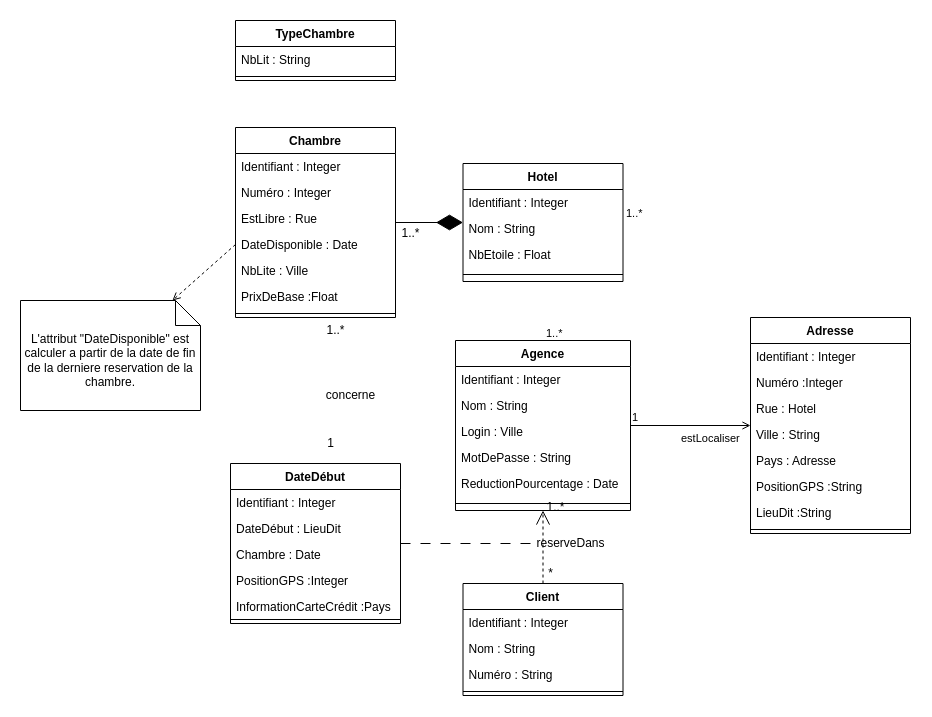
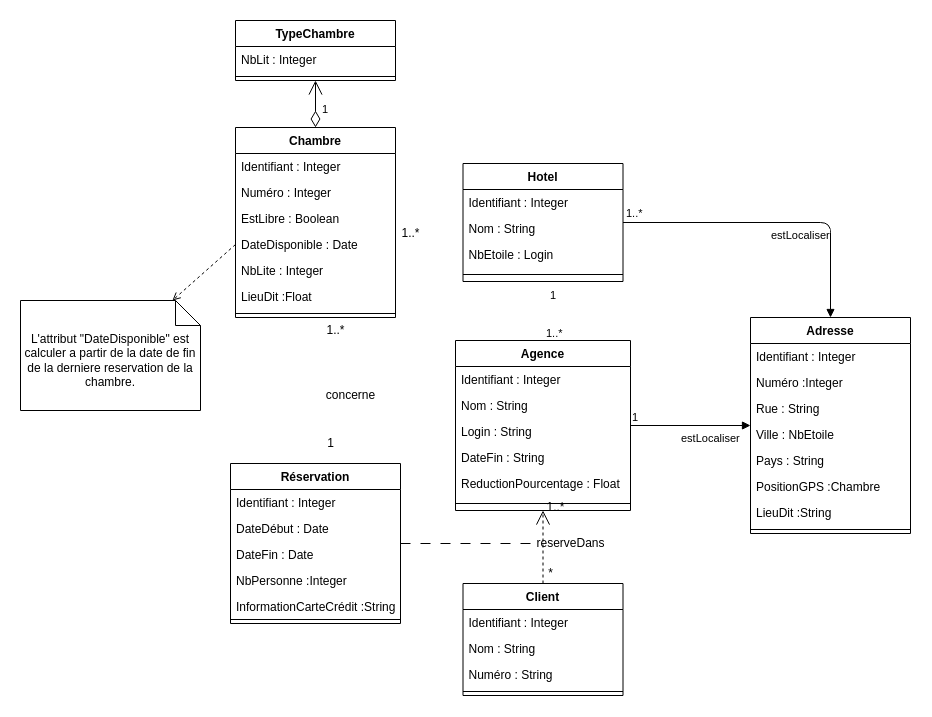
- <mxCell id="60" value="NbLit : String" style="text;strokeColor=none;fillColor=none;align=left;verticalAlign=top;spacingLeft=4;spacingRight=4;overflow=hidden;rotatable=0;points=[[0,0.5],[1,0.5]];portConstraint=eastwest;" vertex="1" parent="59"><mxGeometry y="26" width="160" height="26" as="geometry" /></mxCell>
+ <mxCell id="60" value="NbLit : Integer" style="text;strokeColor=none;fillColor=none;align=left;verticalAlign=top;spacingLeft=4;spacingRight=4;overflow=hidden;rotatable=0;points=[[0,0.5],[1,0.5]];portConstraint=eastwest;" vertex="1" parent="59"><mxGeometry y="26" width="160" height="26" as="geometry" /></mxCell>
+ <mxCell id="62" value="1" style="endArrow=open;html=1;endSize=12;startArrow=diamondThin;startSize=14;startFill=0;edgeStyle=orthogonalEdgeStyle;align=left;verticalAlign=bottom;fillColor=#FFFFFF;" edge="1" parent="1" source="8" target="59"><mxGeometry x="-0.628" y="-5" relative="1" as="geometry"><mxPoint x="360" y="240" as="sourcePoint" /><mxPoint x="520" y="240" as="targetPoint" /><mxPoint as="offset" /></mxGeometry></mxCell>
- <mxCell id="11" value="EstLibre : Rue" style="text;strokeColor=none;fillColor=none;align=left;verticalAlign=top;spacingLeft=4;spacingRight=4;overflow=hidden;rotatable=0;points=[[0,0.5],[1,0.5]];portConstraint=eastwest;" vertex="1" parent="8"><mxGeometry y="78" width="160" height="26" as="geometry" /></mxCell>
+ <mxCell id="11" value="EstLibre : Boolean" style="text;strokeColor=none;fillColor=none;align=left;verticalAlign=top;spacingLeft=4;spacingRight=4;overflow=hidden;rotatable=0;points=[[0,0.5],[1,0.5]];portConstraint=eastwest;" vertex="1" parent="8"><mxGeometry y="78" width="160" height="26" as="geometry" /></mxCell>
- <mxCell id="16" value="" style="endArrow=diamondThin;endFill=1;endSize=24;html=1;" edge="1" parent="1" source="8" target="3"><mxGeometry width="160" relative="1" as="geometry"><mxPoint x="525" y="73" as="sourcePoint" /><mxPoint x="685" y="73" as="targetPoint" /></mxGeometry></mxCell>
+ <mxCell id="53" value="estLocaliser" style="endArrow=block;endFill=1;html=1;edgeStyle=orthogonalEdgeStyle;align=left;verticalAlign=top;fillColor=#FFFFFF;" edge="1" parent="1" source="3" target="44"><mxGeometry x="-0.032" relative="1" as="geometry"><mxPoint x="670" y="313" as="sourcePoint" /><mxPoint x="830" y="313" as="targetPoint" /><mxPoint as="offset" /></mxGeometry></mxCell>
+ <mxCell id="54" value="1" style="edgeLabel;resizable=0;html=1;align=left;verticalAlign=bottom;" connectable="0" vertex="1" parent="53"><mxGeometry x="-1" relative="1" as="geometry"><mxPoint x="-75" y="81" as="offset" /></mxGeometry></mxCell>
- <mxCell id="6" value="NbEtoile : Float" style="text;strokeColor=none;fillColor=none;align=left;verticalAlign=top;spacingLeft=4;spacingRight=4;overflow=hidden;rotatable=0;points=[[0,0.5],[1,0.5]];portConstraint=eastwest;" vertex="1" parent="3"><mxGeometry y="78" width="160" height="26" as="geometry" /></mxCell>
+ <mxCell id="6" value="NbEtoile : Login" style="text;strokeColor=none;fillColor=none;align=left;verticalAlign=top;spacingLeft=4;spacingRight=4;overflow=hidden;rotatable=0;points=[[0,0.5],[1,0.5]];portConstraint=eastwest;" vertex="1" parent="3"><mxGeometry y="78" width="160" height="26" as="geometry" /></mxCell>
- <mxCell id="13" value="NbLite : Ville" style="text;strokeColor=none;fillColor=none;align=left;verticalAlign=top;spacingLeft=4;spacingRight=4;overflow=hidden;rotatable=0;points=[[0,0.5],[1,0.5]];portConstraint=eastwest;" vertex="1" parent="8"><mxGeometry y="130" width="160" height="26" as="geometry" /></mxCell>
+ <mxCell id="13" value="NbLite : Integer" style="text;strokeColor=none;fillColor=none;align=left;verticalAlign=top;spacingLeft=4;spacingRight=4;overflow=hidden;rotatable=0;points=[[0,0.5],[1,0.5]];portConstraint=eastwest;" vertex="1" parent="8"><mxGeometry y="130" width="160" height="26" as="geometry" /></mxCell>
- <mxCell id="14" value="PrixDeBase :Float" style="text;strokeColor=none;fillColor=none;align=left;verticalAlign=top;spacingLeft=4;spacingRight=4;overflow=hidden;rotatable=0;points=[[0,0.5],[1,0.5]];portConstraint=eastwest;" vertex="1" parent="8"><mxGeometry y="156" width="160" height="26" as="geometry" /></mxCell>
+ <mxCell id="14" value="LieuDit :Float" style="text;strokeColor=none;fillColor=none;align=left;verticalAlign=top;spacingLeft=4;spacingRight=4;overflow=hidden;rotatable=0;points=[[0,0.5],[1,0.5]];portConstraint=eastwest;" vertex="1" parent="8"><mxGeometry y="156" width="160" height="26" as="geometry" /></mxCell>
- <mxCell id="47" value="Rue : Hotel" style="text;strokeColor=none;fillColor=none;align=left;verticalAlign=top;spacingLeft=4;spacingRight=4;overflow=hidden;rotatable=0;points=[[0,0.5],[1,0.5]];portConstraint=eastwest;" vertex="1" parent="44"><mxGeometry y="78" width="160" height="26" as="geometry" /></mxCell>
+ <mxCell id="47" value="Rue : String" style="text;strokeColor=none;fillColor=none;align=left;verticalAlign=top;spacingLeft=4;spacingRight=4;overflow=hidden;rotatable=0;points=[[0,0.5],[1,0.5]];portConstraint=eastwest;" vertex="1" parent="44"><mxGeometry y="78" width="160" height="26" as="geometry" /></mxCell>
- <mxCell id="57" value="estLocaliser" style="endArrow=open;endFill=1;html=1;edgeStyle=orthogonalEdgeStyle;align=left;verticalAlign=top;fillColor=#FFFFFF;" edge="1" parent="1" source="35" target="44"><mxGeometry x="-0.185" relative="1" as="geometry"><mxPoint x="480" y="423" as="sourcePoint" /><mxPoint x="640" y="423" as="targetPoint" /><mxPoint as="offset" /></mxGeometry></mxCell>
+ <mxCell id="57" value="estLocaliser" style="endArrow=block;endFill=1;html=1;edgeStyle=orthogonalEdgeStyle;align=left;verticalAlign=top;fillColor=#FFFFFF;" edge="1" parent="1" source="35" target="44"><mxGeometry x="-0.185" relative="1" as="geometry"><mxPoint x="480" y="423" as="sourcePoint" /><mxPoint x="640" y="423" as="targetPoint" /><mxPoint as="offset" /></mxGeometry></mxCell>
- <mxCell id="38" value="Login : Ville" style="text;strokeColor=none;fillColor=none;align=left;verticalAlign=top;spacingLeft=4;spacingRight=4;overflow=hidden;rotatable=0;points=[[0,0.5],[1,0.5]];portConstraint=eastwest;" vertex="1" parent="35"><mxGeometry y="78" width="175" height="26" as="geometry" /></mxCell>
+ <mxCell id="38" value="Login : String" style="text;strokeColor=none;fillColor=none;align=left;verticalAlign=top;spacingLeft=4;spacingRight=4;overflow=hidden;rotatable=0;points=[[0,0.5],[1,0.5]];portConstraint=eastwest;" vertex="1" parent="35"><mxGeometry y="78" width="175" height="26" as="geometry" /></mxCell>
- <mxCell id="48" value="Ville : String" style="text;strokeColor=none;fillColor=none;align=left;verticalAlign=top;spacingLeft=4;spacingRight=4;overflow=hidden;rotatable=0;points=[[0,0.5],[1,0.5]];portConstraint=eastwest;" vertex="1" parent="44"><mxGeometry y="104" width="160" height="26" as="geometry" /></mxCell>
+ <mxCell id="48" value="Ville : NbEtoile" style="text;strokeColor=none;fillColor=none;align=left;verticalAlign=top;spacingLeft=4;spacingRight=4;overflow=hidden;rotatable=0;points=[[0,0.5],[1,0.5]];portConstraint=eastwest;" vertex="1" parent="44"><mxGeometry y="104" width="160" height="26" as="geometry" /></mxCell>
- <mxCell id="39" value="MotDePasse : String" style="text;strokeColor=none;fillColor=none;align=left;verticalAlign=top;spacingLeft=4;spacingRight=4;overflow=hidden;rotatable=0;points=[[0,0.5],[1,0.5]];portConstraint=eastwest;" vertex="1" parent="35"><mxGeometry y="104" width="175" height="26" as="geometry" /></mxCell>
+ <mxCell id="39" value="DateFin : String" style="text;strokeColor=none;fillColor=none;align=left;verticalAlign=top;spacingLeft=4;spacingRight=4;overflow=hidden;rotatable=0;points=[[0,0.5],[1,0.5]];portConstraint=eastwest;" vertex="1" parent="35"><mxGeometry y="104" width="175" height="26" as="geometry" /></mxCell>
- <mxCell id="49" value="Pays : Adresse" style="text;strokeColor=none;fillColor=none;align=left;verticalAlign=top;spacingLeft=4;spacingRight=4;overflow=hidden;rotatable=0;points=[[0,0.5],[1,0.5]];portConstraint=eastwest;" vertex="1" parent="44"><mxGeometry y="130" width="160" height="26" as="geometry" /></mxCell>
+ <mxCell id="49" value="Pays : String" style="text;strokeColor=none;fillColor=none;align=left;verticalAlign=top;spacingLeft=4;spacingRight=4;overflow=hidden;rotatable=0;points=[[0,0.5],[1,0.5]];portConstraint=eastwest;" vertex="1" parent="44"><mxGeometry y="130" width="160" height="26" as="geometry" /></mxCell>
- <mxCell id="18" value="DateDébut" style="swimlane;fontStyle=1;align=center;verticalAlign=top;childLayout=stackLayout;horizontal=1;startSize=26;horizontalStack=0;resizeParent=1;resizeParentMax=0;resizeLast=0;collapsible=1;marginBottom=0;" vertex="1" parent="1"><mxGeometry x="230" y="463" width="170" height="160" as="geometry" /></mxCell>
+ <mxCell id="18" value="Réservation" style="swimlane;fontStyle=1;align=center;verticalAlign=top;childLayout=stackLayout;horizontal=1;startSize=26;horizontalStack=0;resizeParent=1;resizeParentMax=0;resizeLast=0;collapsible=1;marginBottom=0;" vertex="1" parent="1"><mxGeometry x="230" y="463" width="170" height="160" as="geometry" /></mxCell>
- <mxCell id="40" value="ReductionPourcentage : Date" style="text;strokeColor=none;fillColor=none;align=left;verticalAlign=top;spacingLeft=4;spacingRight=4;overflow=hidden;rotatable=0;points=[[0,0.5],[1,0.5]];portConstraint=eastwest;" vertex="1" parent="35"><mxGeometry y="130" width="175" height="26" as="geometry" /></mxCell>
+ <mxCell id="40" value="ReductionPourcentage : Float" style="text;strokeColor=none;fillColor=none;align=left;verticalAlign=top;spacingLeft=4;spacingRight=4;overflow=hidden;rotatable=0;points=[[0,0.5],[1,0.5]];portConstraint=eastwest;" vertex="1" parent="35"><mxGeometry y="130" width="175" height="26" as="geometry" /></mxCell>
- <mxCell id="50" value="PositionGPS :String" style="text;strokeColor=none;fillColor=none;align=left;verticalAlign=top;spacingLeft=4;spacingRight=4;overflow=hidden;rotatable=0;points=[[0,0.5],[1,0.5]];portConstraint=eastwest;" vertex="1" parent="44"><mxGeometry y="156" width="160" height="26" as="geometry" /></mxCell>
+ <mxCell id="50" value="PositionGPS :Chambre" style="text;strokeColor=none;fillColor=none;align=left;verticalAlign=top;spacingLeft=4;spacingRight=4;overflow=hidden;rotatable=0;points=[[0,0.5],[1,0.5]];portConstraint=eastwest;" vertex="1" parent="44"><mxGeometry y="156" width="160" height="26" as="geometry" /></mxCell>
- <mxCell id="20" value="DateDébut : LieuDit" style="text;strokeColor=none;fillColor=none;align=left;verticalAlign=top;spacingLeft=4;spacingRight=4;overflow=hidden;rotatable=0;points=[[0,0.5],[1,0.5]];portConstraint=eastwest;" vertex="1" parent="18"><mxGeometry y="52" width="170" height="26" as="geometry" /></mxCell>
+ <mxCell id="20" value="DateDébut : Date" style="text;strokeColor=none;fillColor=none;align=left;verticalAlign=top;spacingLeft=4;spacingRight=4;overflow=hidden;rotatable=0;points=[[0,0.5],[1,0.5]];portConstraint=eastwest;" vertex="1" parent="18"><mxGeometry y="52" width="170" height="26" as="geometry" /></mxCell>
- <mxCell id="21" value="Chambre : Date" style="text;strokeColor=none;fillColor=none;align=left;verticalAlign=top;spacingLeft=4;spacingRight=4;overflow=hidden;rotatable=0;points=[[0,0.5],[1,0.5]];portConstraint=eastwest;" vertex="1" parent="18"><mxGeometry y="78" width="170" height="26" as="geometry" /></mxCell>
+ <mxCell id="21" value="DateFin : Date" style="text;strokeColor=none;fillColor=none;align=left;verticalAlign=top;spacingLeft=4;spacingRight=4;overflow=hidden;rotatable=0;points=[[0,0.5],[1,0.5]];portConstraint=eastwest;" vertex="1" parent="18"><mxGeometry y="78" width="170" height="26" as="geometry" /></mxCell>
- <mxCell id="22" value="PositionGPS :Integer" style="text;strokeColor=none;fillColor=none;align=left;verticalAlign=top;spacingLeft=4;spacingRight=4;overflow=hidden;rotatable=0;points=[[0,0.5],[1,0.5]];portConstraint=eastwest;" vertex="1" parent="18"><mxGeometry y="104" width="170" height="26" as="geometry" /></mxCell>
+ <mxCell id="22" value="NbPersonne :Integer" style="text;strokeColor=none;fillColor=none;align=left;verticalAlign=top;spacingLeft=4;spacingRight=4;overflow=hidden;rotatable=0;points=[[0,0.5],[1,0.5]];portConstraint=eastwest;" vertex="1" parent="18"><mxGeometry y="104" width="170" height="26" as="geometry" /></mxCell>
- <mxCell id="23" value="InformationCarteCrédit :Pays" style="text;strokeColor=none;fillColor=none;align=left;verticalAlign=top;spacingLeft=4;spacingRight=4;overflow=hidden;rotatable=0;points=[[0,0.5],[1,0.5]];portConstraint=eastwest;" vertex="1" parent="18"><mxGeometry y="130" width="170" height="22" as="geometry" /></mxCell>
+ <mxCell id="23" value="InformationCarteCrédit :String" style="text;strokeColor=none;fillColor=none;align=left;verticalAlign=top;spacingLeft=4;spacingRight=4;overflow=hidden;rotatable=0;points=[[0,0.5],[1,0.5]];portConstraint=eastwest;" vertex="1" parent="18"><mxGeometry y="130" width="170" height="22" as="geometry" /></mxCell>
